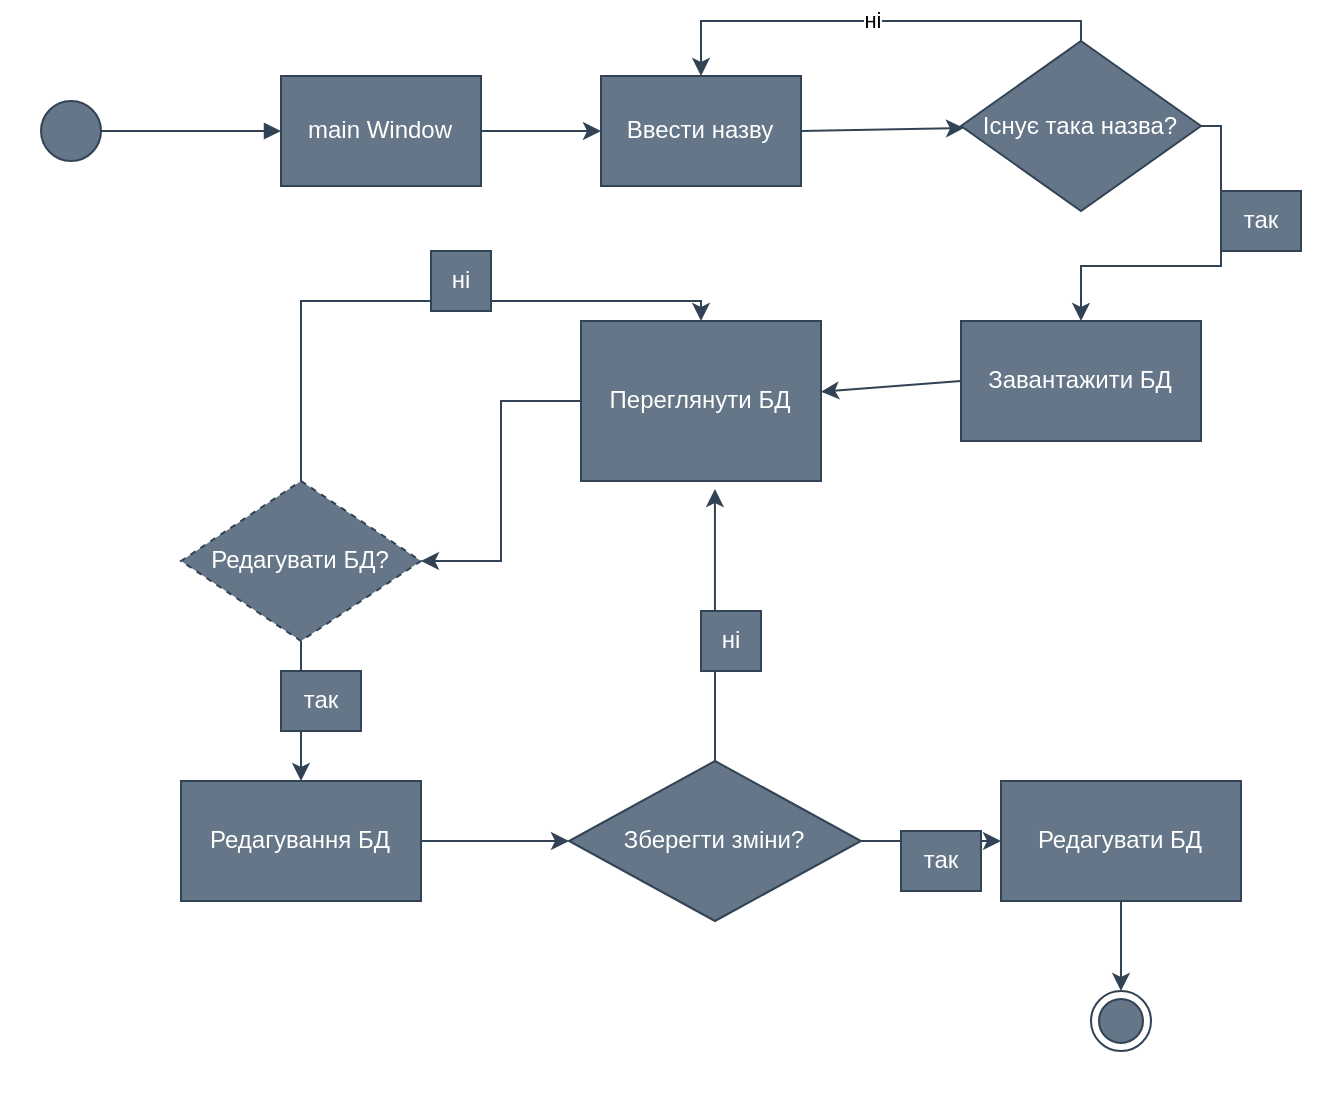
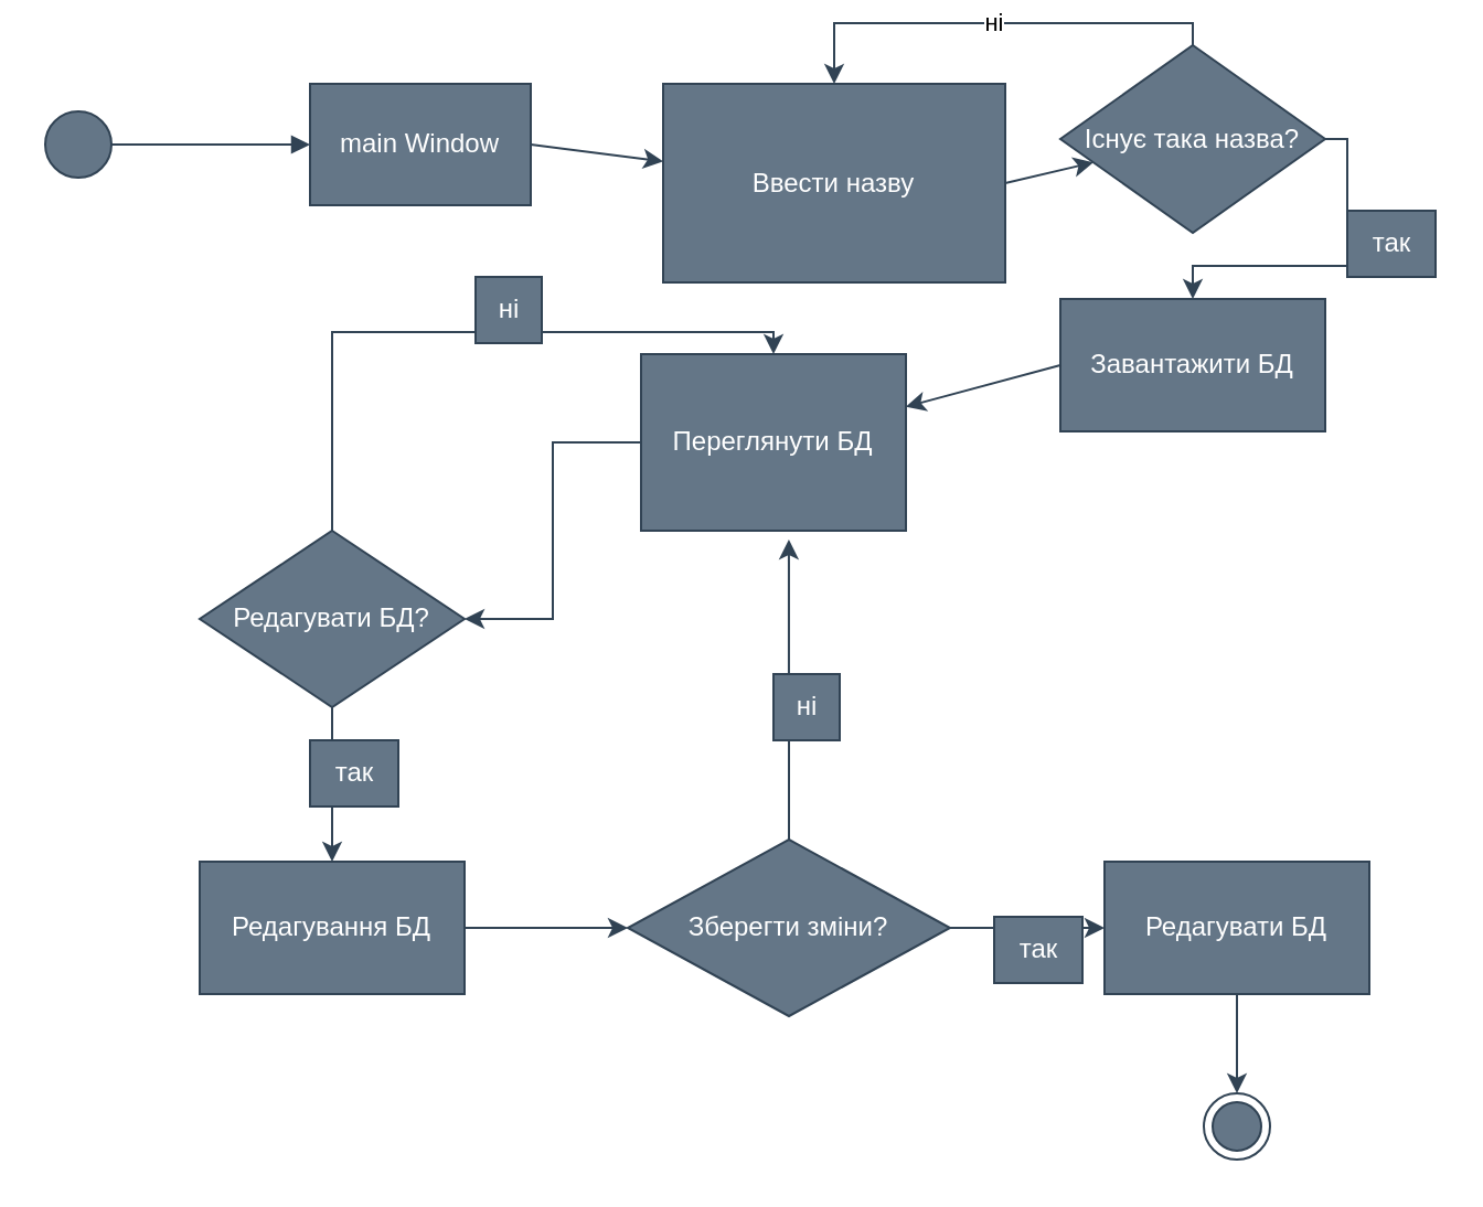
- <mxCell id="6" value="Ввести назву" style="rounded=0;whiteSpace=wrap;html=1;fillColor=#647687;strokeColor=#314354;fontColor=#ffffff;" parent="1" vertex="1"><mxGeometry x="300" y="37.5" width="100" height="55" as="geometry" /></mxCell>
+ <mxCell id="6" value="Ввести назву" style="rounded=0;whiteSpace=wrap;html=1;fillColor=#647687;strokeColor=#314354;fontColor=#ffffff;" parent="1" vertex="1"><mxGeometry x="300" y="37.5" width="155" height="90" as="geometry" /></mxCell>
- <mxCell id="11" value="Завантажити БД" style="rounded=0;whiteSpace=wrap;html=1;fillColor=#647687;strokeColor=#314354;fontColor=#ffffff;" parent="1" vertex="1"><mxGeometry x="480" y="160" width="120" height="60" as="geometry" /></mxCell>
+ <mxCell id="11" value="Завантажити БД" style="rounded=0;whiteSpace=wrap;html=1;fillColor=#647687;strokeColor=#314354;fontColor=#ffffff;" parent="1" vertex="1"><mxGeometry x="480" y="135" width="120" height="60" as="geometry" /></mxCell>
- <mxCell id="16" value="Редагувати БД?" style="rhombus;whiteSpace=wrap;html=1;fillColor=#647687;strokeColor=#314354;fontColor=#ffffff;dashed=1;" parent="1" vertex="1"><mxGeometry x="90" y="240" width="120" height="80" as="geometry" /></mxCell>
+ <mxCell id="16" value="Редагувати БД?" style="rhombus;whiteSpace=wrap;html=1;fillColor=#647687;strokeColor=#314354;fontColor=#ffffff;" parent="1" vertex="1"><mxGeometry x="90" y="240" width="120" height="80" as="geometry" /></mxCell>
